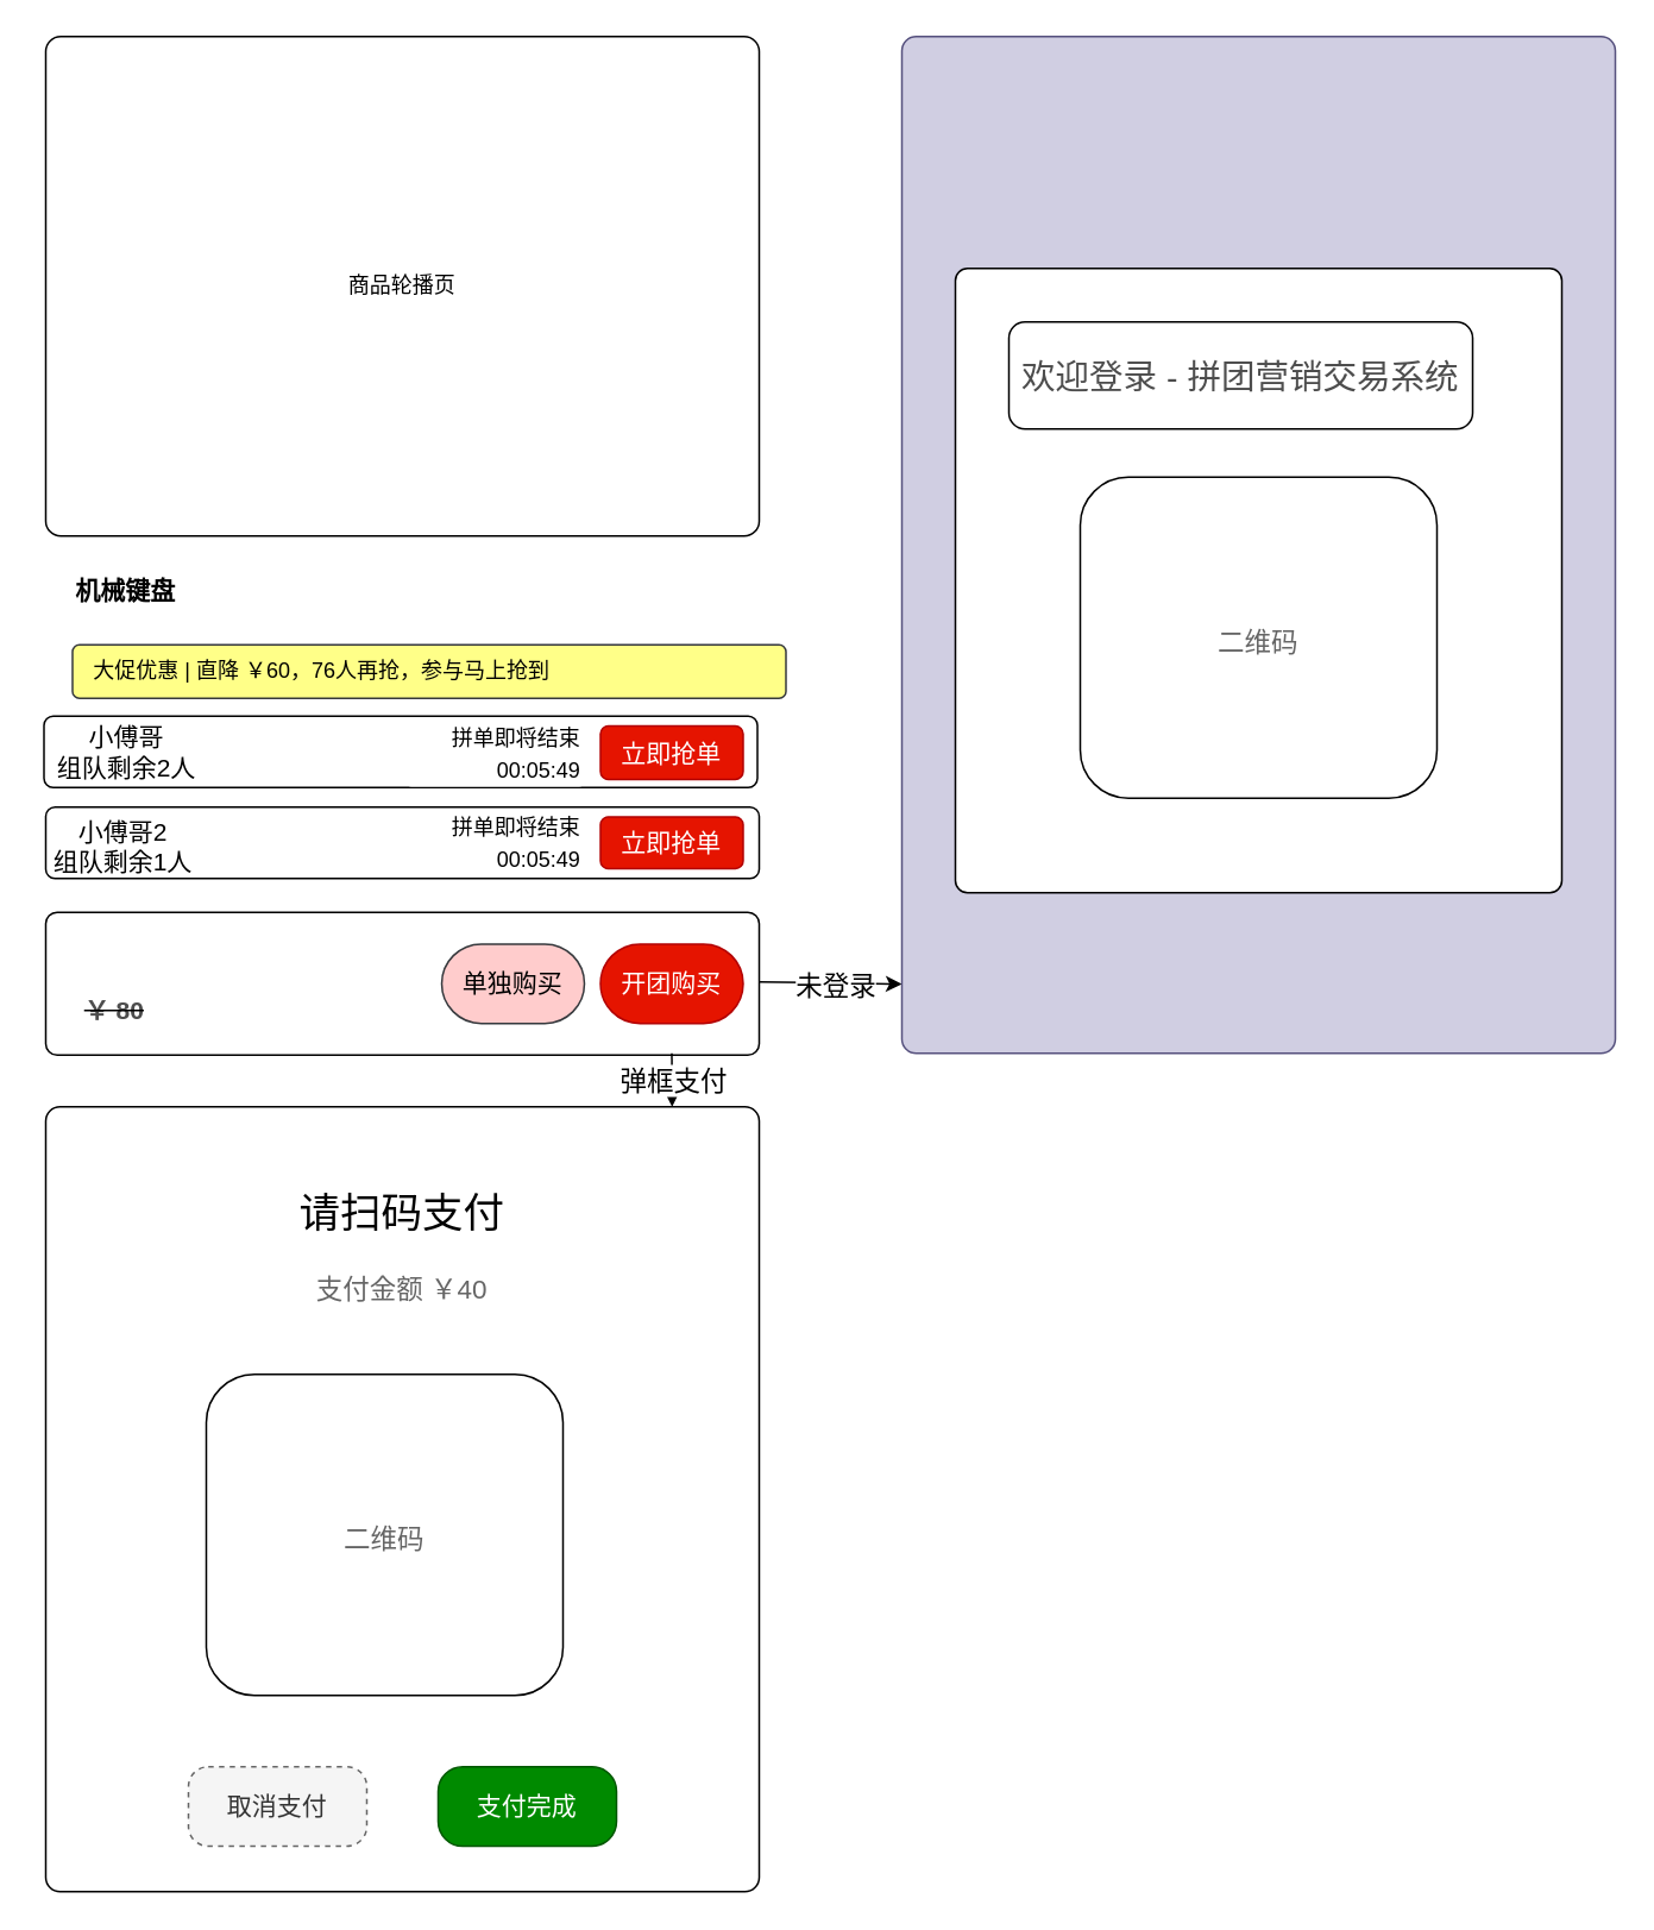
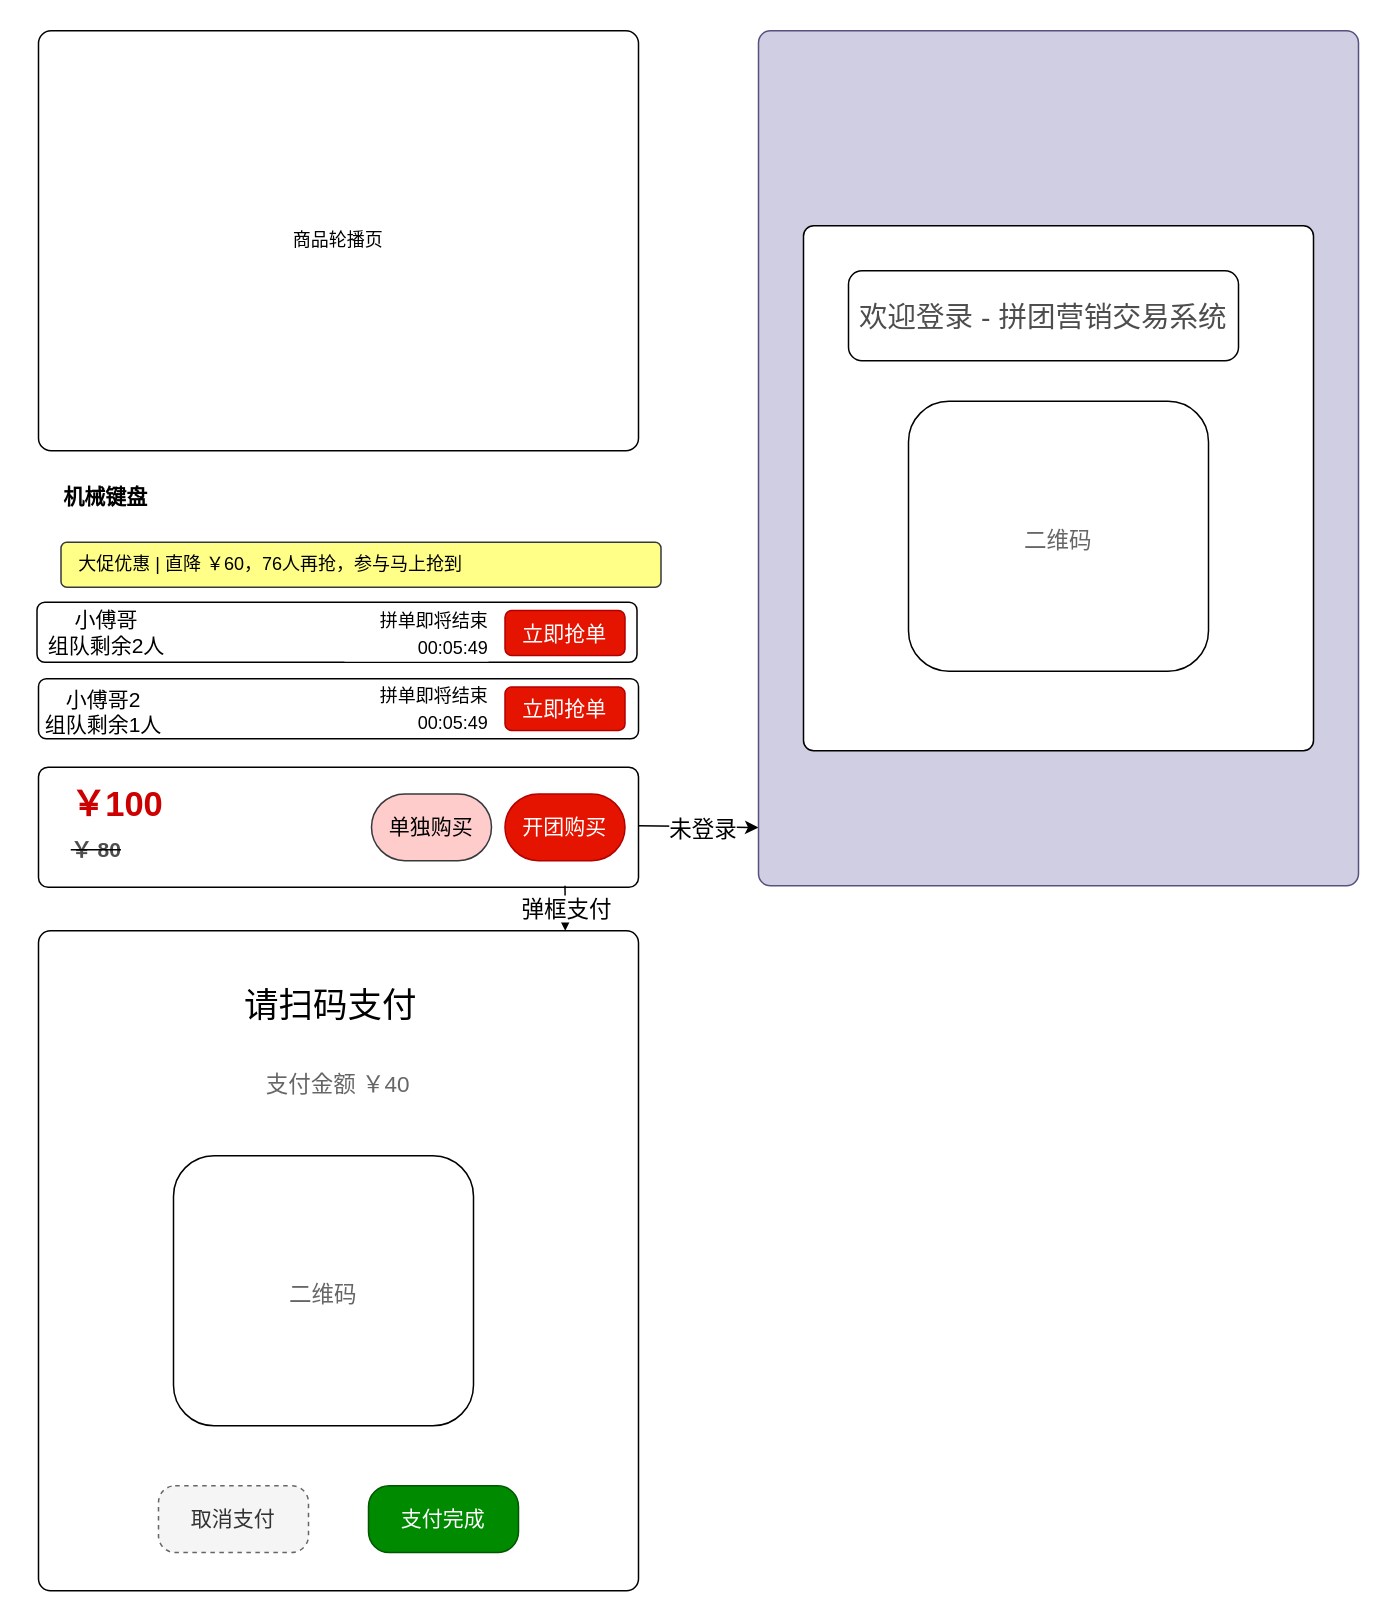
+ <mxCell id="22" value="&lt;font color=&quot;#cc0000&quot; style=&quot;font-size: 23px;&quot;&gt;￥100&lt;/font&gt;" style="rounded=1;whiteSpace=wrap;html=1;fontSize=14;fillColor=default;fontStyle=1;align=left;strokeColor=none;" parent="1" vertex="1"><mxGeometry x="45" y="521" width="70" height="30" as="geometry" /></mxCell>
- <mxCell id="28" value="&lt;font color=&quot;#000000&quot;&gt;请扫码支付&lt;/font&gt;" style="rounded=1;whiteSpace=wrap;html=1;fontSize=23;fontColor=#FFFFFF;fillColor=none;strokeColor=none;" parent="1" vertex="1"><mxGeometry x="65" y="660" width="320" height="40" as="geometry" /></mxCell>
+ <mxCell id="28" value="&lt;font color=&quot;#000000&quot;&gt;请扫码支付&lt;/font&gt;" style="rounded=1;whiteSpace=wrap;html=1;fontSize=23;fontColor=#FFFFFF;fillColor=none;strokeColor=none;" parent="1" vertex="1"><mxGeometry x="60" y="650" width="320" height="40" as="geometry" /></mxCell>
